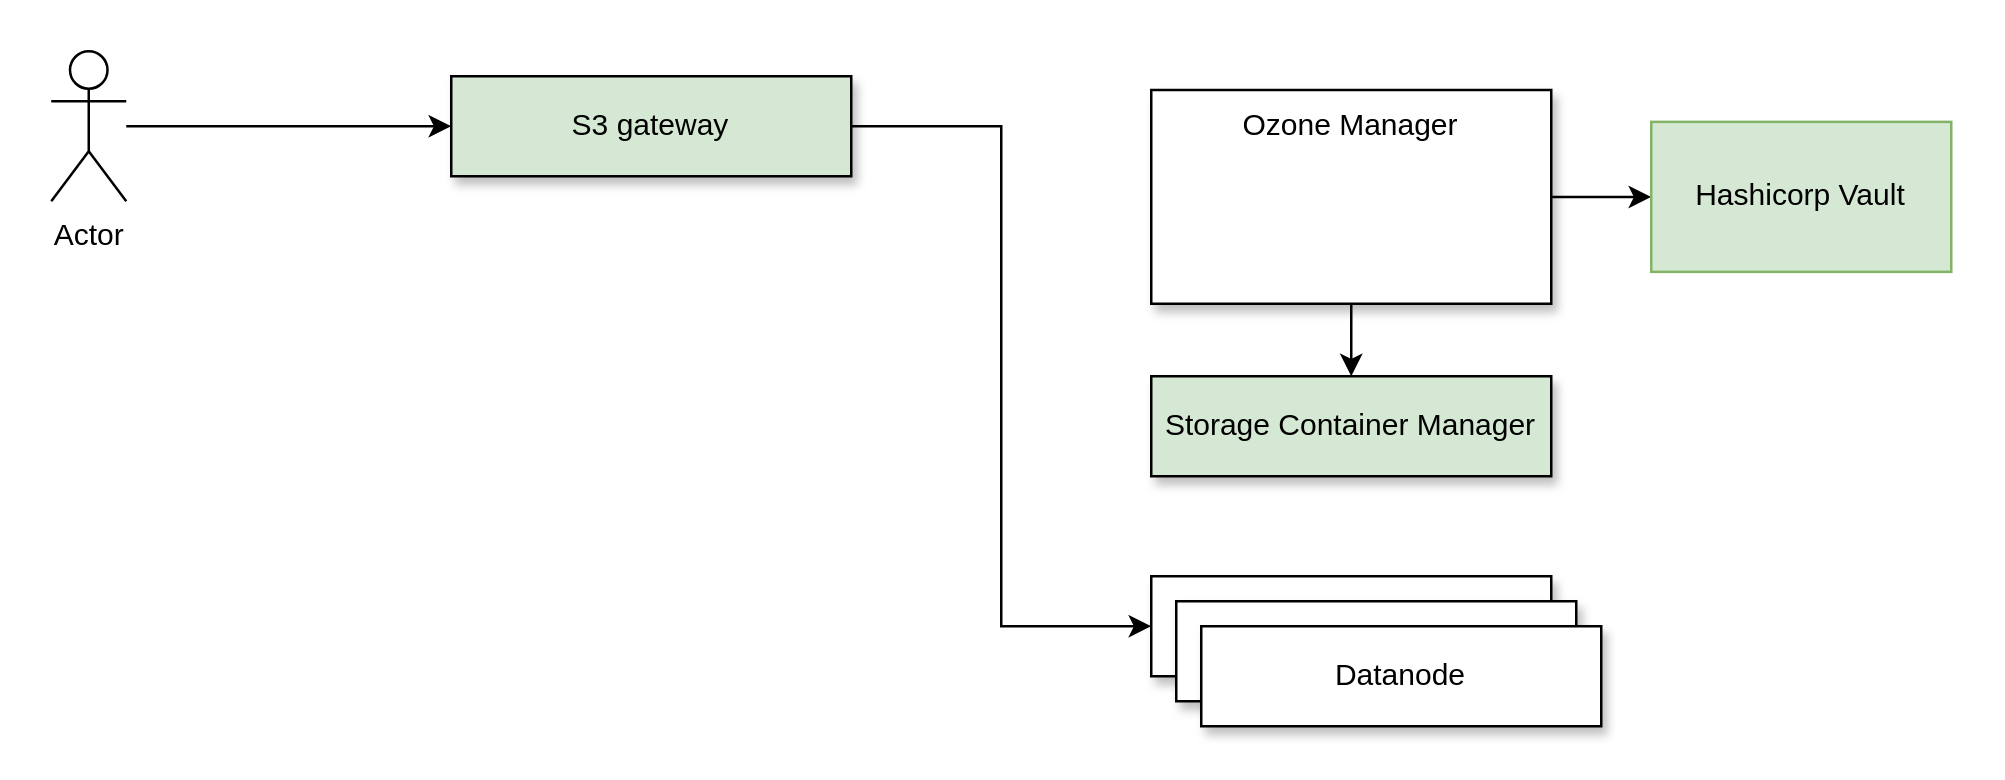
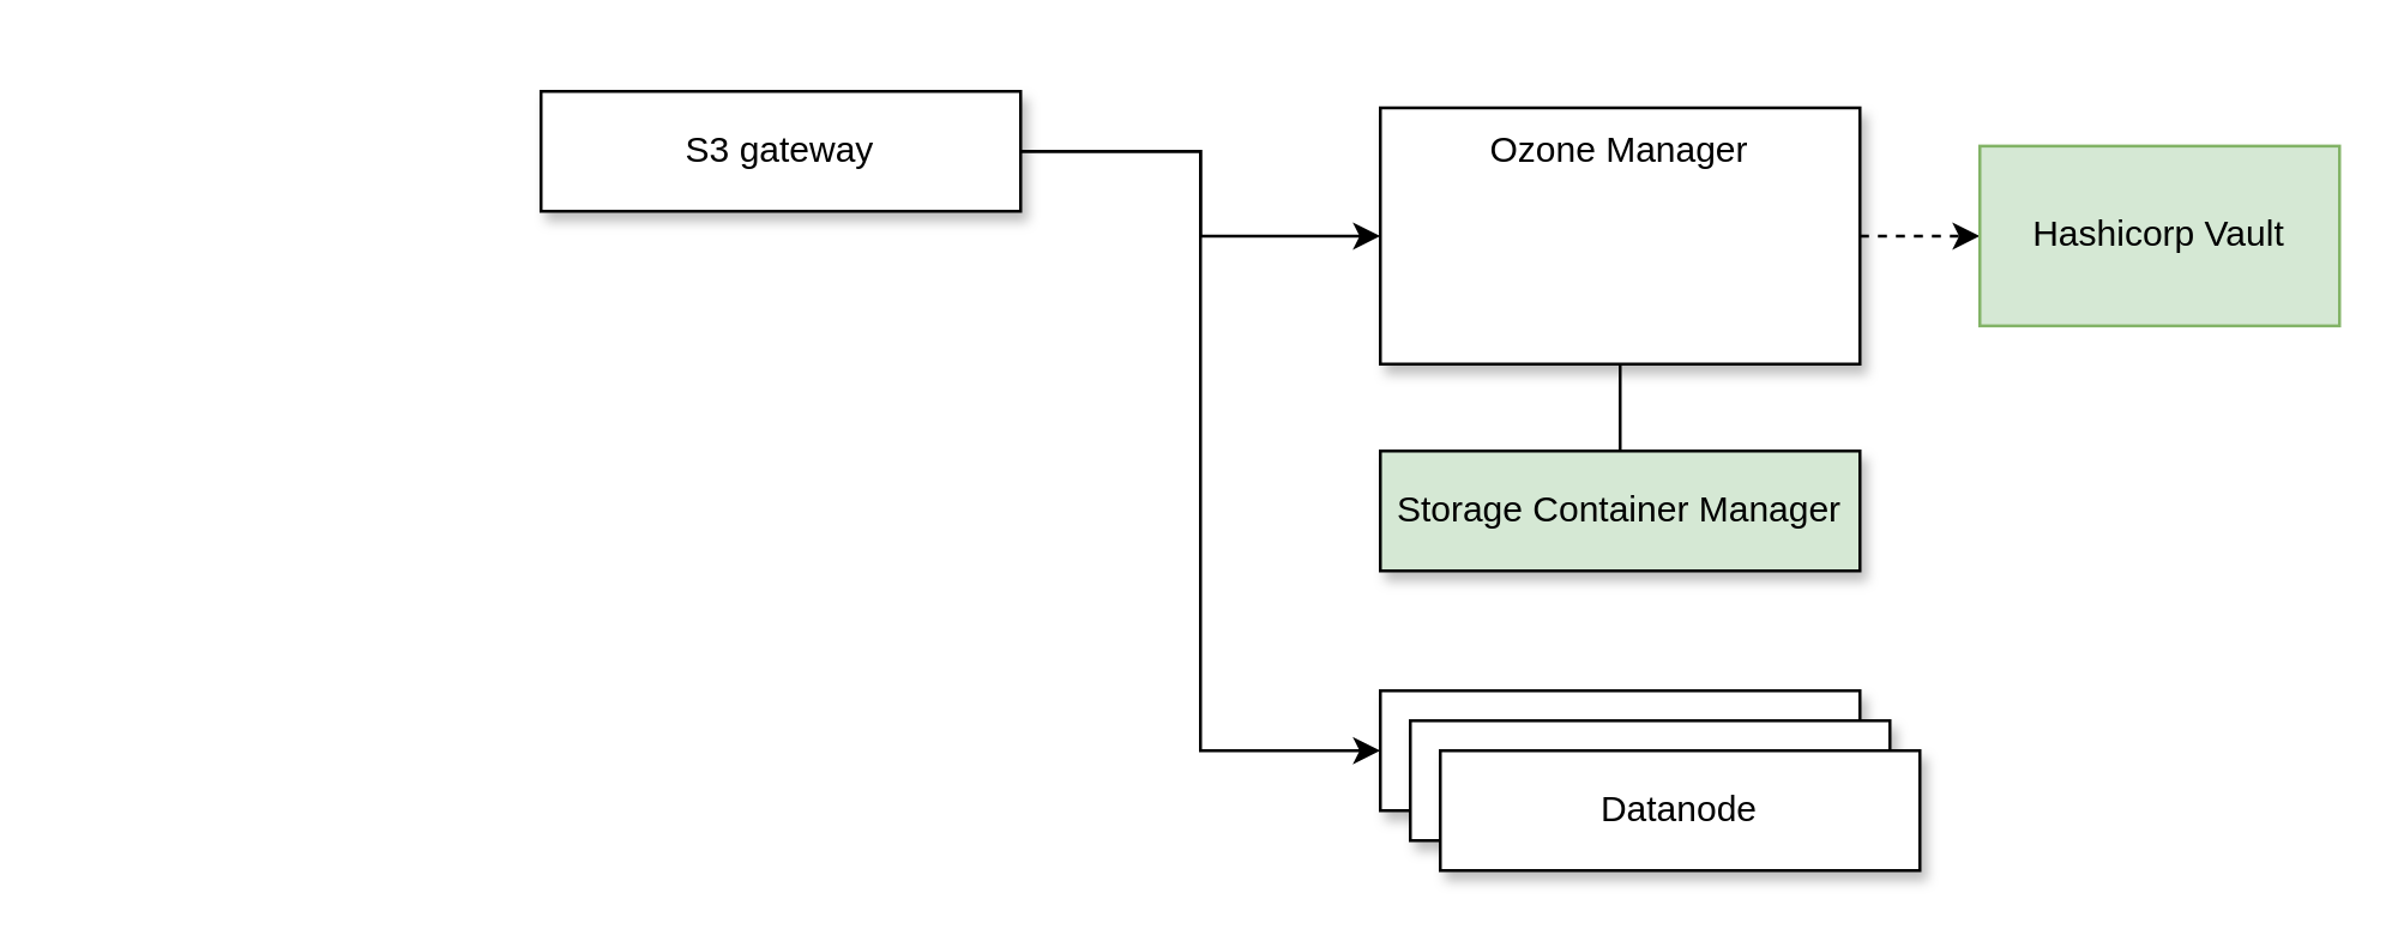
- <mxCell id="6" value="Actor" style="shape=umlActor;verticalLabelPosition=bottom;verticalAlign=top;html=1;outlineConnect=0;" parent="1" vertex="1"><mxGeometry x="20" y="20" width="30" height="60" as="geometry" /></mxCell>
- <mxCell id="5" style="edgeStyle=orthogonalEdgeStyle;rounded=0;orthogonalLoop=1;jettySize=auto;html=1;" parent="1" source="6" target="4" edge="1"><mxGeometry relative="1" as="geometry" /></mxCell>
- <mxCell id="4" value="S3 gateway" style="rounded=0;whiteSpace=wrap;html=1;shadow=1;fillColor=#d5e8d4;" parent="1" vertex="1"><mxGeometry x="180" y="30" width="160" height="40" as="geometry" /></mxCell>
+ <mxCell id="4" value="S3 gateway" style="rounded=0;whiteSpace=wrap;html=1;shadow=1;" parent="1" vertex="1"><mxGeometry x="180" y="30" width="160" height="40" as="geometry" /></mxCell>
+ <mxCell id="2" style="edgeStyle=orthogonalEdgeStyle;rounded=0;orthogonalLoop=1;jettySize=auto;html=1;" parent="1" source="4" target="9" edge="1"><mxGeometry relative="1" as="geometry" /></mxCell>
- <mxCell id="8" value="" style="edgeStyle=orthogonalEdgeStyle;rounded=0;orthogonalLoop=1;jettySize=auto;html=1;" edge="1" parent="1" source="9" target="14"><mxGeometry relative="1" as="geometry" /></mxCell>
+ <mxCell id="8" value="" style="edgeStyle=orthogonalEdgeStyle;rounded=0;orthogonalLoop=1;jettySize=auto;html=1;dashed=1;" edge="1" parent="1" source="9" target="14"><mxGeometry relative="1" as="geometry" /></mxCell>
- <mxCell id="7" style="edgeStyle=orthogonalEdgeStyle;rounded=0;orthogonalLoop=1;jettySize=auto;html=1;entryX=0.5;entryY=0;entryDx=0;entryDy=0;" parent="1" source="9" target="10" edge="1"><mxGeometry relative="1" as="geometry" /></mxCell>
+ <mxCell id="7" style="edgeStyle=orthogonalEdgeStyle;rounded=0;orthogonalLoop=1;jettySize=auto;html=1;entryX=0.5;entryY=0;entryDx=0;entryDy=0;endArrow=none;" parent="1" source="9" target="10" edge="1"><mxGeometry relative="1" as="geometry" /></mxCell>
